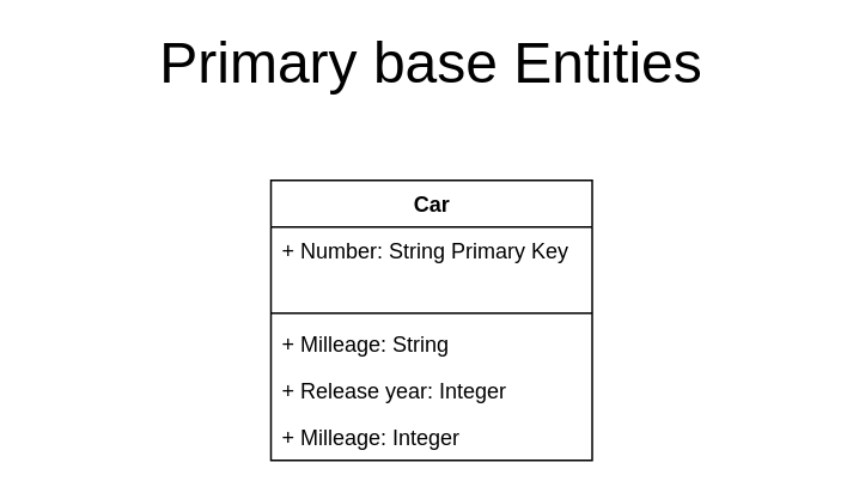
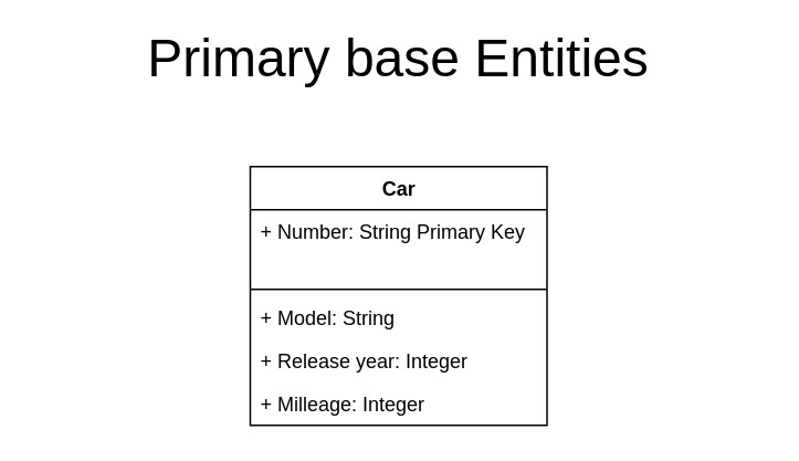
- <mxCell id="5" value="+ Milleage: String" style="text;strokeColor=none;fillColor=none;align=left;verticalAlign=top;spacingLeft=4;spacingRight=4;overflow=hidden;rotatable=0;points=[[0,0.5],[1,0.5]];portConstraint=eastwest;whiteSpace=wrap;html=1;" parent="2" vertex="1"><mxGeometry y="78" width="179" height="26" as="geometry" /></mxCell>
+ <mxCell id="5" value="+ Model: String" style="text;strokeColor=none;fillColor=none;align=left;verticalAlign=top;spacingLeft=4;spacingRight=4;overflow=hidden;rotatable=0;points=[[0,0.5],[1,0.5]];portConstraint=eastwest;whiteSpace=wrap;html=1;" parent="2" vertex="1"><mxGeometry y="78" width="179" height="26" as="geometry" /></mxCell>
